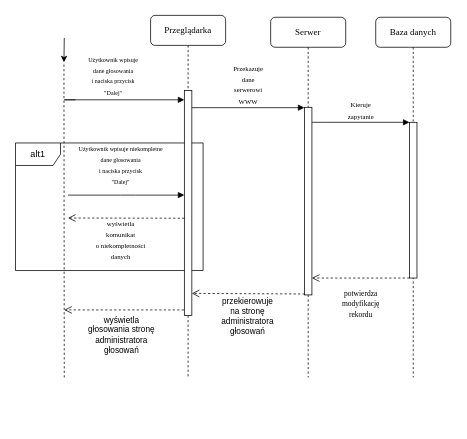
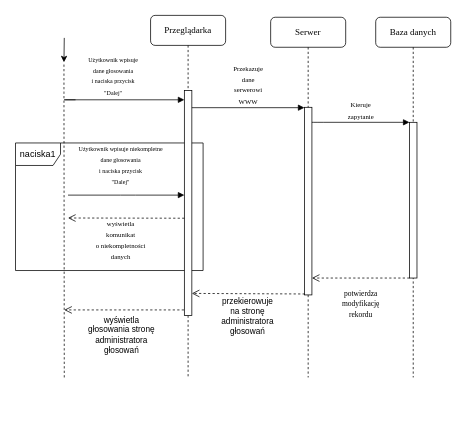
- <mxCell id="2" value="alt1" style="shape=umlFrame;whiteSpace=wrap;html=1;" vertex="1" parent="1"><mxGeometry x="20" y="190" width="250" height="170" as="geometry" /></mxCell>
+ <mxCell id="2" value="naciska1" style="shape=umlFrame;whiteSpace=wrap;html=1;" vertex="1" parent="1"><mxGeometry x="20" y="190" width="250" height="170" as="geometry" /></mxCell>
